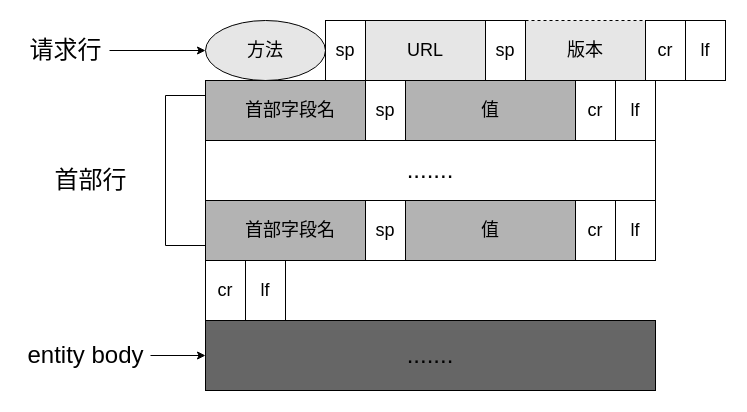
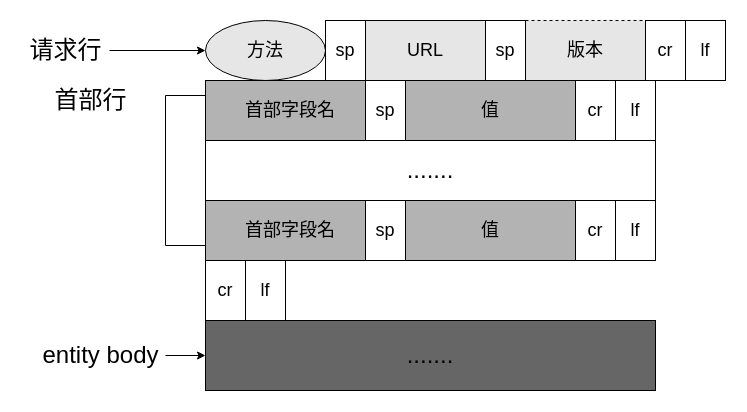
- <mxCell id="23" value="首部行" style="text;html=1;align=center;verticalAlign=middle;resizable=0;points=[];autosize=1;strokeColor=none;fillColor=none;fontSize=24;" vertex="1" parent="1"><mxGeometry x="45" y="165" width="90" height="30" as="geometry" /></mxCell>
+ <mxCell id="23" value="首部行" style="text;html=1;align=center;verticalAlign=middle;resizable=0;points=[];autosize=1;strokeColor=none;fillColor=none;fontSize=24;" vertex="1" parent="1"><mxGeometry x="45" y="85" width="90" height="30" as="geometry" /></mxCell>
- <mxCell id="28" value="entity body" style="text;html=1;align=center;verticalAlign=middle;resizable=0;points=[];autosize=1;strokeColor=none;fillColor=none;fontSize=24;" vertex="1" parent="1"><mxGeometry x="20" y="340" width="130" height="30" as="geometry" /></mxCell>
+ <mxCell id="28" value="entity body" style="text;html=1;align=center;verticalAlign=middle;resizable=0;points=[];autosize=1;strokeColor=none;fillColor=none;fontSize=24;" vertex="1" parent="1"><mxGeometry x="35" y="340" width="130" height="30" as="geometry" /></mxCell>
